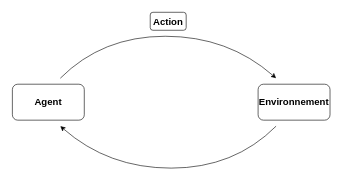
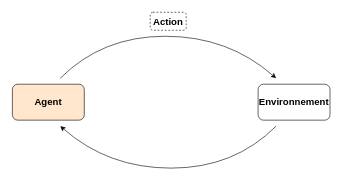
- <mxCell id="6" value="&lt;b&gt;&lt;font style=&quot;font-size: 16px;&quot;&gt;Action&lt;/font&gt;&lt;/b&gt;" style="rounded=1;whiteSpace=wrap;html=1;" vertex="1" parent="1"><mxGeometry x="250" y="20" width="60" height="30" as="geometry" /></mxCell>
+ <mxCell id="6" value="&lt;b&gt;&lt;font style=&quot;font-size: 16px;&quot;&gt;Action&lt;/font&gt;&lt;/b&gt;" style="rounded=1;whiteSpace=wrap;html=1;dashed=1;" vertex="1" parent="1"><mxGeometry x="250" y="20" width="60" height="30" as="geometry" /></mxCell>
- <mxCell id="2" value="&lt;b&gt;&lt;font style=&quot;font-size: 16px;&quot;&gt;Agent&lt;/font&gt;&lt;/b&gt;" style="rounded=1;whiteSpace=wrap;html=1;" vertex="1" parent="1"><mxGeometry x="20" y="140" width="120" height="60" as="geometry" /></mxCell>
+ <mxCell id="2" value="&lt;b&gt;&lt;font style=&quot;font-size: 16px;&quot;&gt;Agent&lt;/font&gt;&lt;/b&gt;" style="rounded=1;whiteSpace=wrap;html=1;fillColor=#ffe6cc;" vertex="1" parent="1"><mxGeometry x="20" y="140" width="120" height="60" as="geometry" /></mxCell>
